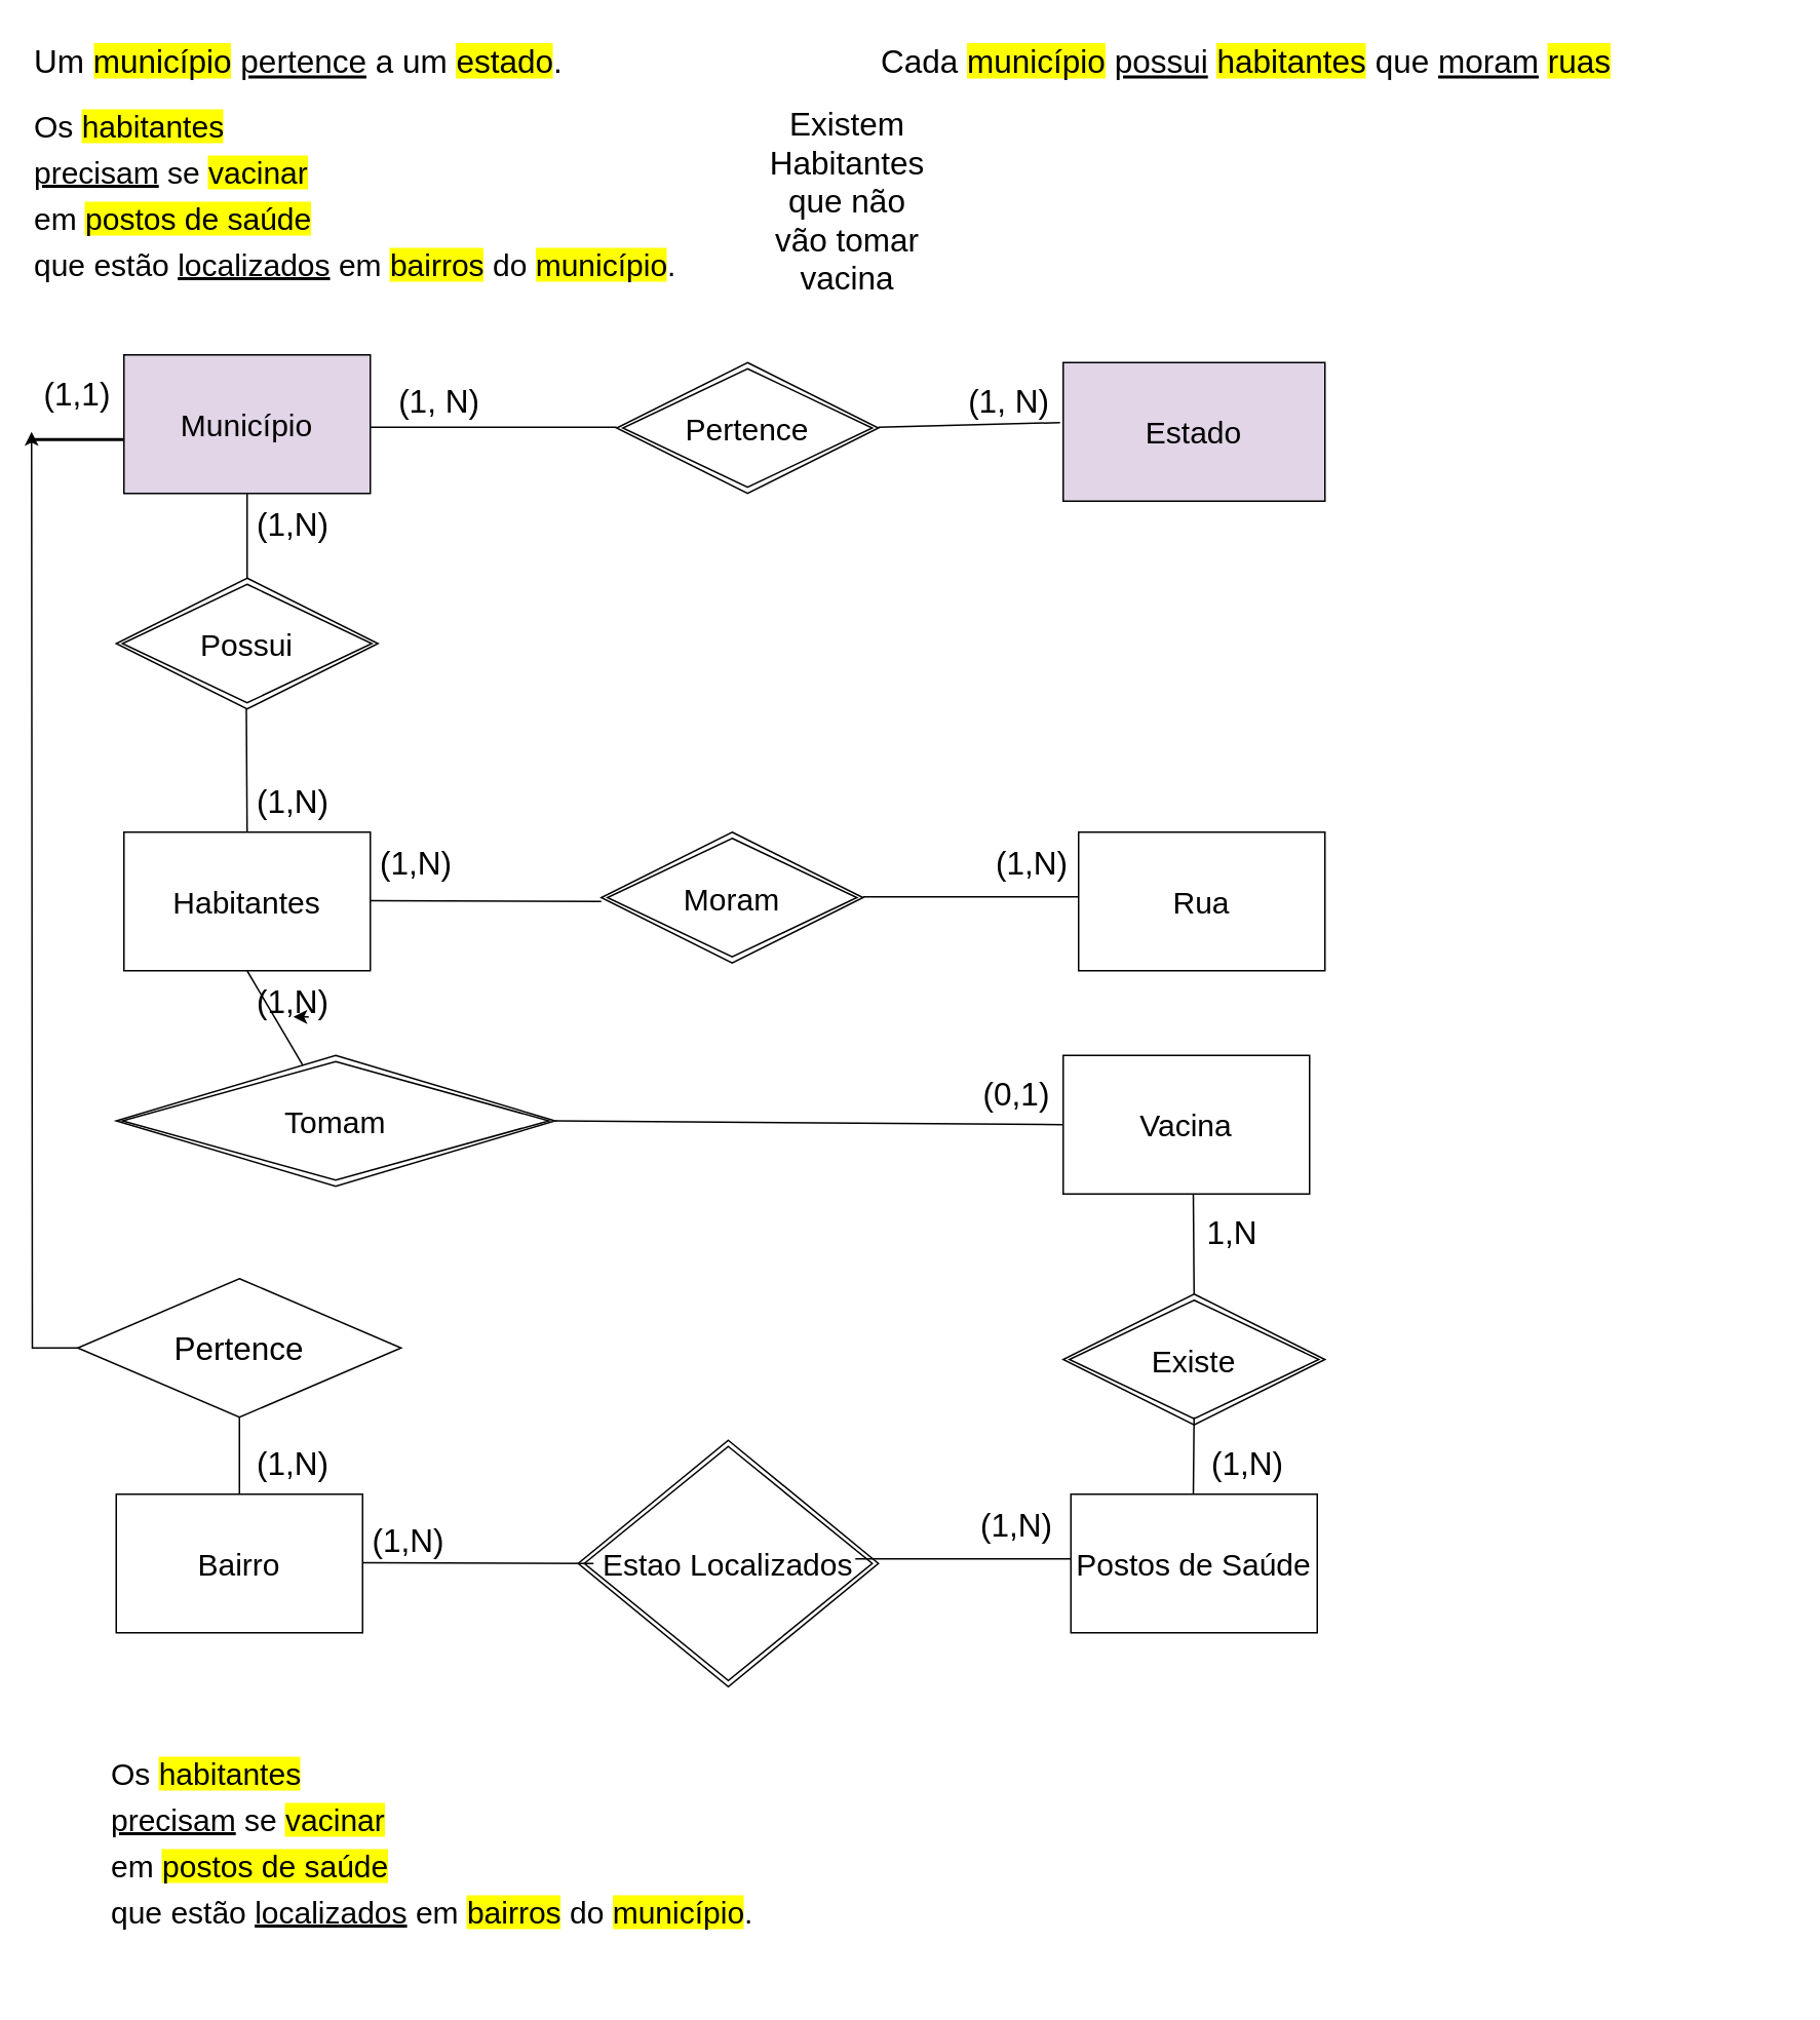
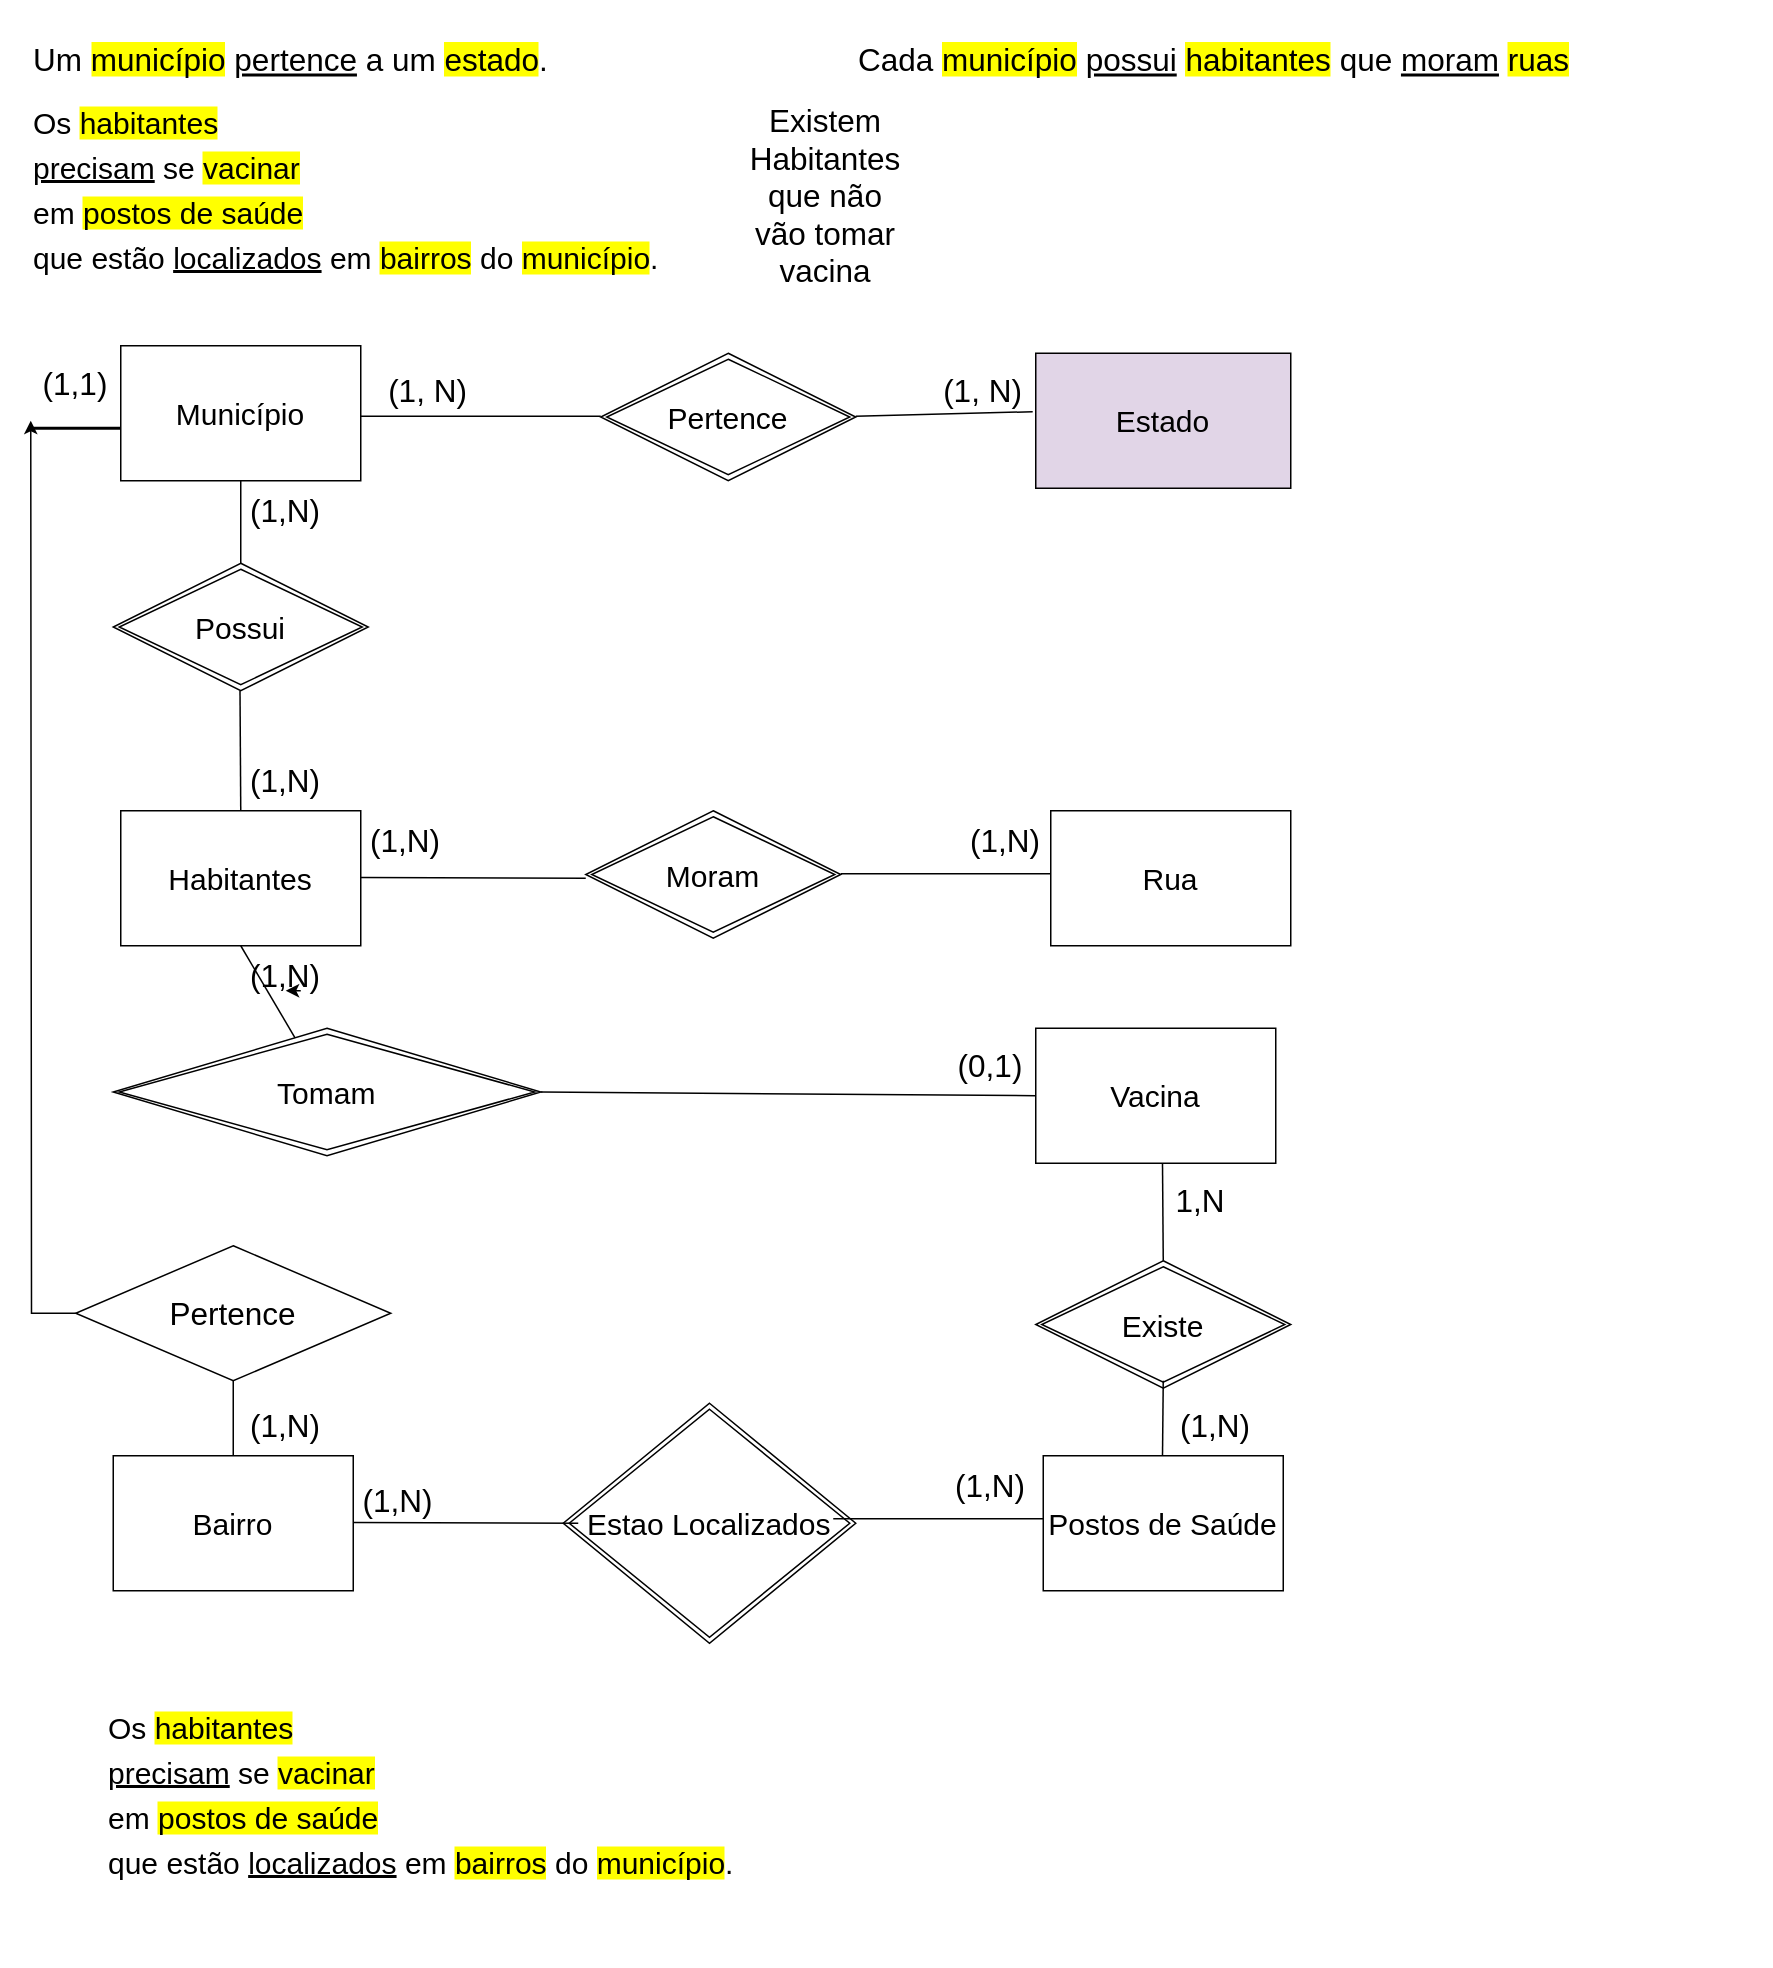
- <mxCell id="2" value="Município" style="whiteSpace=wrap;html=1;align=center;fontSize=20;fillColor=#e1d5e7;" parent="1" vertex="1"><mxGeometry x="80" y="230" width="160" height="90" as="geometry" /></mxCell>
+ <mxCell id="2" value="Município" style="whiteSpace=wrap;html=1;align=center;fontSize=20;" parent="1" vertex="1"><mxGeometry x="80" y="230" width="160" height="90" as="geometry" /></mxCell>
